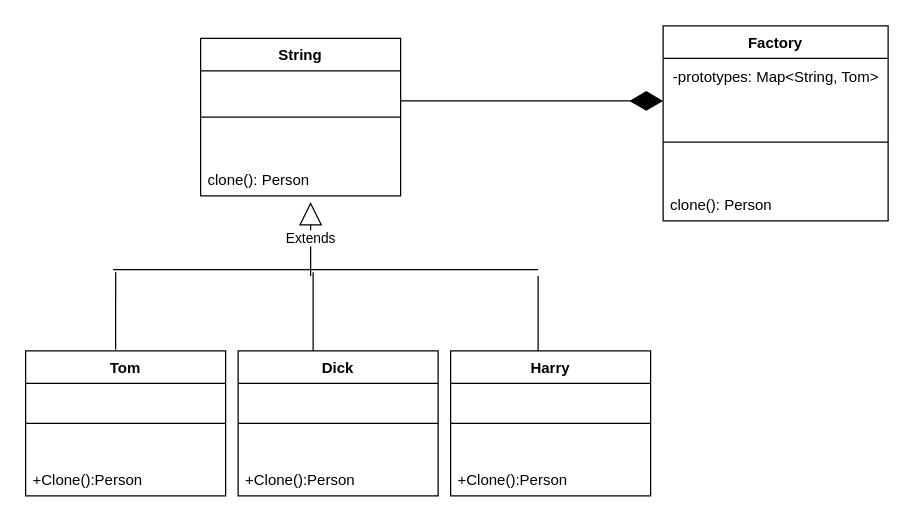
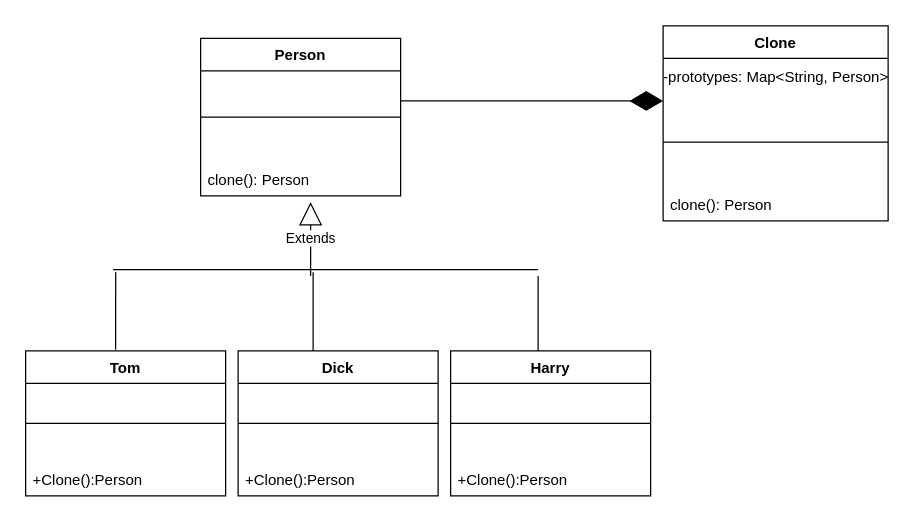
- <mxCell id="16" value="Factory" style="swimlane;fontStyle=1;align=center;verticalAlign=top;childLayout=stackLayout;horizontal=1;startSize=26;horizontalStack=0;resizeParent=1;resizeParentMax=0;resizeLast=0;collapsible=1;marginBottom=0;whiteSpace=wrap;html=1;" vertex="1" parent="1"><mxGeometry x="530" y="20" width="180" height="156" as="geometry" /></mxCell>
+ <mxCell id="16" value="Clone" style="swimlane;fontStyle=1;align=center;verticalAlign=top;childLayout=stackLayout;horizontal=1;startSize=26;horizontalStack=0;resizeParent=1;resizeParentMax=0;resizeLast=0;collapsible=1;marginBottom=0;whiteSpace=wrap;html=1;" vertex="1" parent="1"><mxGeometry x="530" y="20" width="180" height="156" as="geometry" /></mxCell>
- <mxCell id="2" value="String" style="swimlane;fontStyle=1;align=center;verticalAlign=top;childLayout=stackLayout;horizontal=1;startSize=26;horizontalStack=0;resizeParent=1;resizeParentMax=0;resizeLast=0;collapsible=1;marginBottom=0;whiteSpace=wrap;html=1;" vertex="1" parent="1"><mxGeometry x="160" y="30" width="160" height="126" as="geometry" /></mxCell>
+ <mxCell id="2" value="Person" style="swimlane;fontStyle=1;align=center;verticalAlign=top;childLayout=stackLayout;horizontal=1;startSize=26;horizontalStack=0;resizeParent=1;resizeParentMax=0;resizeLast=0;collapsible=1;marginBottom=0;whiteSpace=wrap;html=1;" vertex="1" parent="1"><mxGeometry x="160" y="30" width="160" height="126" as="geometry" /></mxCell>
- <mxCell id="17" value="-prototypes: Map&amp;lt;String, Tom&amp;gt;" style="text;html=1;align=center;verticalAlign=middle;resizable=0;points=[];autosize=1;strokeColor=none;fillColor=none;" vertex="1" parent="16"><mxGeometry y="26" width="180" height="30" as="geometry" /></mxCell>
+ <mxCell id="17" value="-prototypes: Map&amp;lt;String, Person&amp;gt;" style="text;html=1;align=center;verticalAlign=middle;resizable=0;points=[];autosize=1;strokeColor=none;fillColor=none;" vertex="1" parent="16"><mxGeometry y="26" width="180" height="30" as="geometry" /></mxCell>
